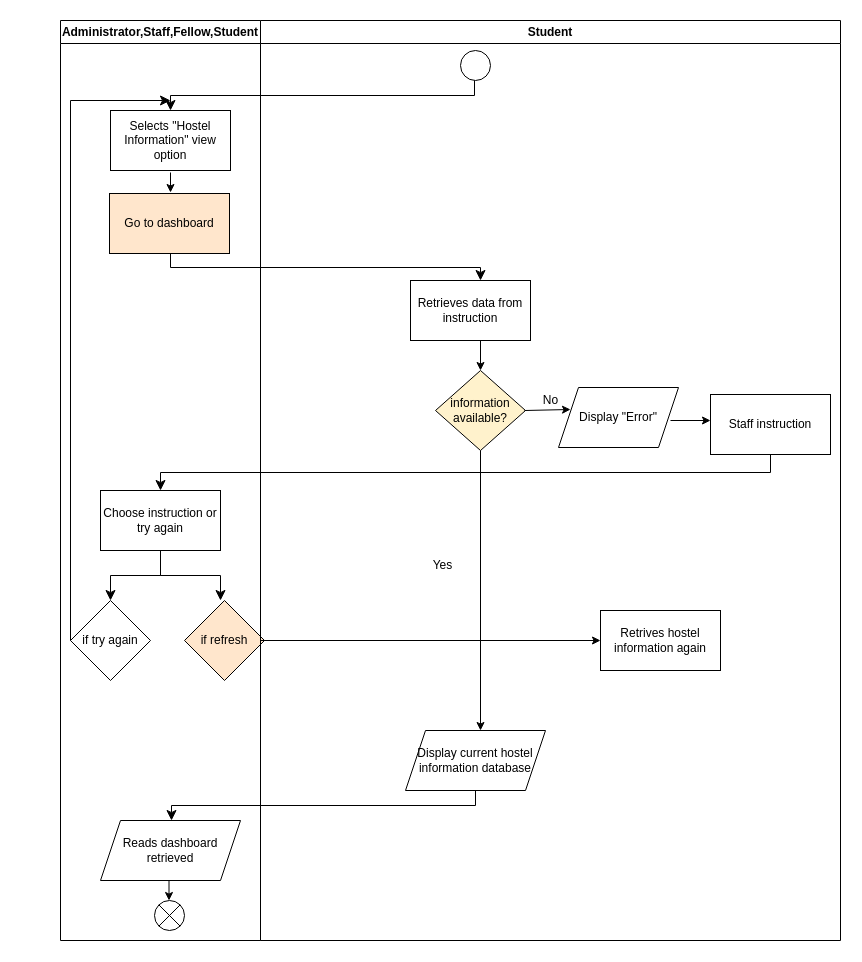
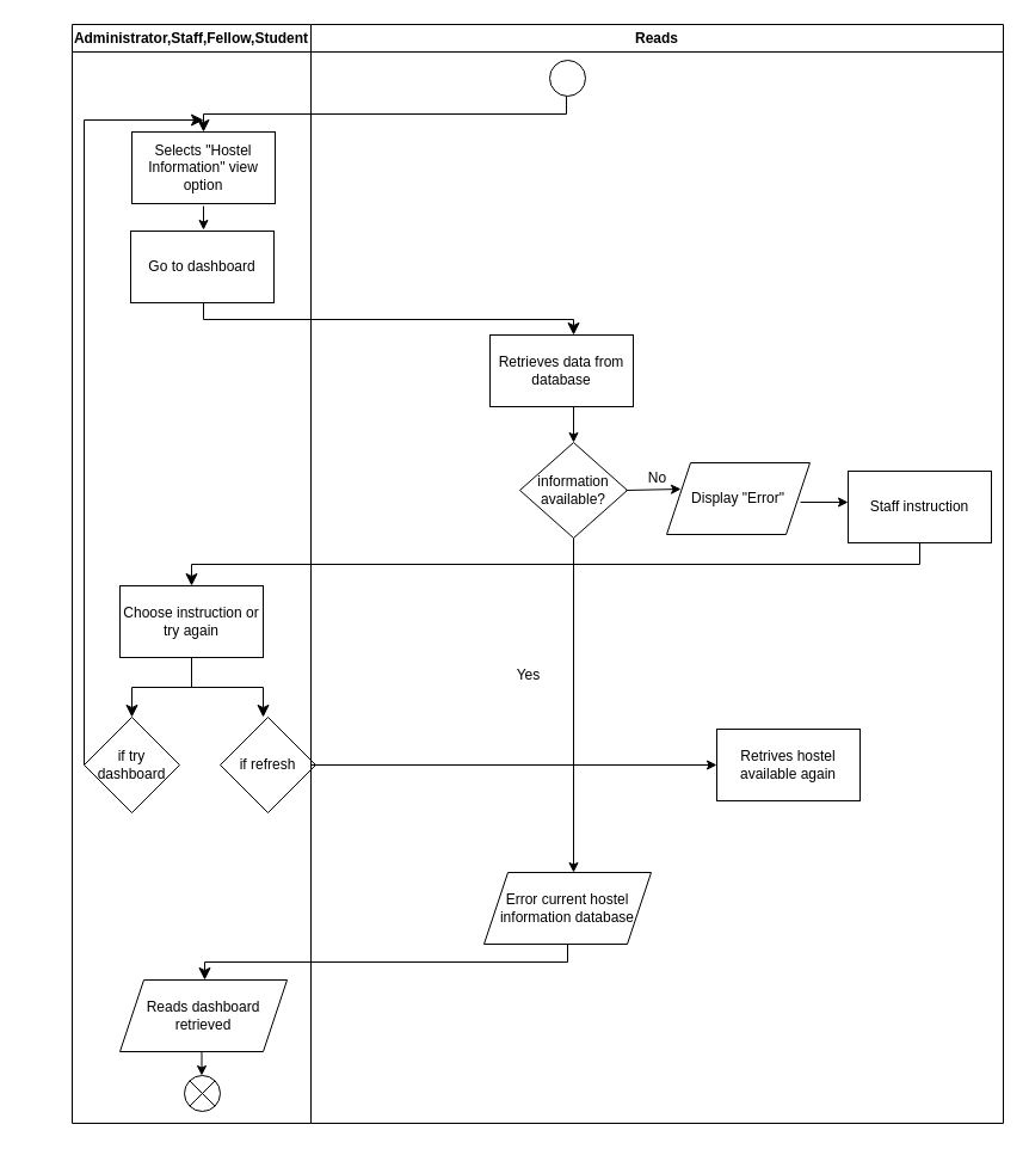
- <mxCell id="33" value="Student" style="swimlane;whiteSpace=wrap;html=1;" vertex="1" parent="1"><mxGeometry x="260" y="20" width="580" height="920" as="geometry" /></mxCell>
+ <mxCell id="33" value="Reads" style="swimlane;whiteSpace=wrap;html=1;" vertex="1" parent="1"><mxGeometry x="260" y="20" width="580" height="920" as="geometry" /></mxCell>
- <mxCell id="6" value="Go to dashboard" style="rounded=0;whiteSpace=wrap;html=1;fillColor=#ffe6cc;" vertex="1" parent="1"><mxGeometry x="109" y="193" width="120" height="60" as="geometry" /></mxCell>
+ <mxCell id="6" value="Go to dashboard" style="rounded=0;whiteSpace=wrap;html=1;" vertex="1" parent="1"><mxGeometry x="109" y="193" width="120" height="60" as="geometry" /></mxCell>
- <mxCell id="8" value="Retrieves data from instruction" style="rounded=0;whiteSpace=wrap;html=1;" vertex="1" parent="1"><mxGeometry x="410" y="280" width="120" height="60" as="geometry" /></mxCell>
+ <mxCell id="8" value="Retrieves data from database" style="rounded=0;whiteSpace=wrap;html=1;" vertex="1" parent="1"><mxGeometry x="410" y="280" width="120" height="60" as="geometry" /></mxCell>
- <mxCell id="10" value="information available?" style="rhombus;whiteSpace=wrap;html=1;fillColor=#fff2cc;" vertex="1" parent="1"><mxGeometry x="435" y="370" width="90" height="80" as="geometry" /></mxCell>
+ <mxCell id="10" value="information available?" style="rhombus;whiteSpace=wrap;html=1;" vertex="1" parent="1"><mxGeometry x="435" y="370" width="90" height="80" as="geometry" /></mxCell>
- <mxCell id="30" value="if try again" style="rhombus;whiteSpace=wrap;html=1;" vertex="1" parent="1"><mxGeometry x="70" y="600" width="80" height="80" as="geometry" /></mxCell>
+ <mxCell id="30" value="if try dashboard" style="rhombus;whiteSpace=wrap;html=1;" vertex="1" parent="1"><mxGeometry x="70" y="600" width="80" height="80" as="geometry" /></mxCell>
- <mxCell id="27" value="if refresh" style="rhombus;whiteSpace=wrap;html=1;fillColor=#ffe6cc;" vertex="1" parent="1"><mxGeometry x="184" y="600" width="80" height="80" as="geometry" /></mxCell>
+ <mxCell id="27" value="if refresh" style="rhombus;whiteSpace=wrap;html=1;" vertex="1" parent="1"><mxGeometry x="184" y="600" width="80" height="80" as="geometry" /></mxCell>
- <mxCell id="29" value="Retrives hostel information again" style="rounded=0;whiteSpace=wrap;html=1;" vertex="1" parent="1"><mxGeometry x="600" y="610" width="120" height="60" as="geometry" /></mxCell>
+ <mxCell id="29" value="Retrives hostel available again" style="rounded=0;whiteSpace=wrap;html=1;" vertex="1" parent="1"><mxGeometry x="600" y="610" width="120" height="60" as="geometry" /></mxCell>
- <mxCell id="13" value="Display current hostel information database" style="shape=parallelogram;perimeter=parallelogramPerimeter;whiteSpace=wrap;html=1;fixedSize=1;" vertex="1" parent="1"><mxGeometry x="405" y="730" width="140" height="60" as="geometry" /></mxCell>
+ <mxCell id="13" value="Error current hostel information database" style="shape=parallelogram;perimeter=parallelogramPerimeter;whiteSpace=wrap;html=1;fixedSize=1;" vertex="1" parent="1"><mxGeometry x="405" y="730" width="140" height="60" as="geometry" /></mxCell>
